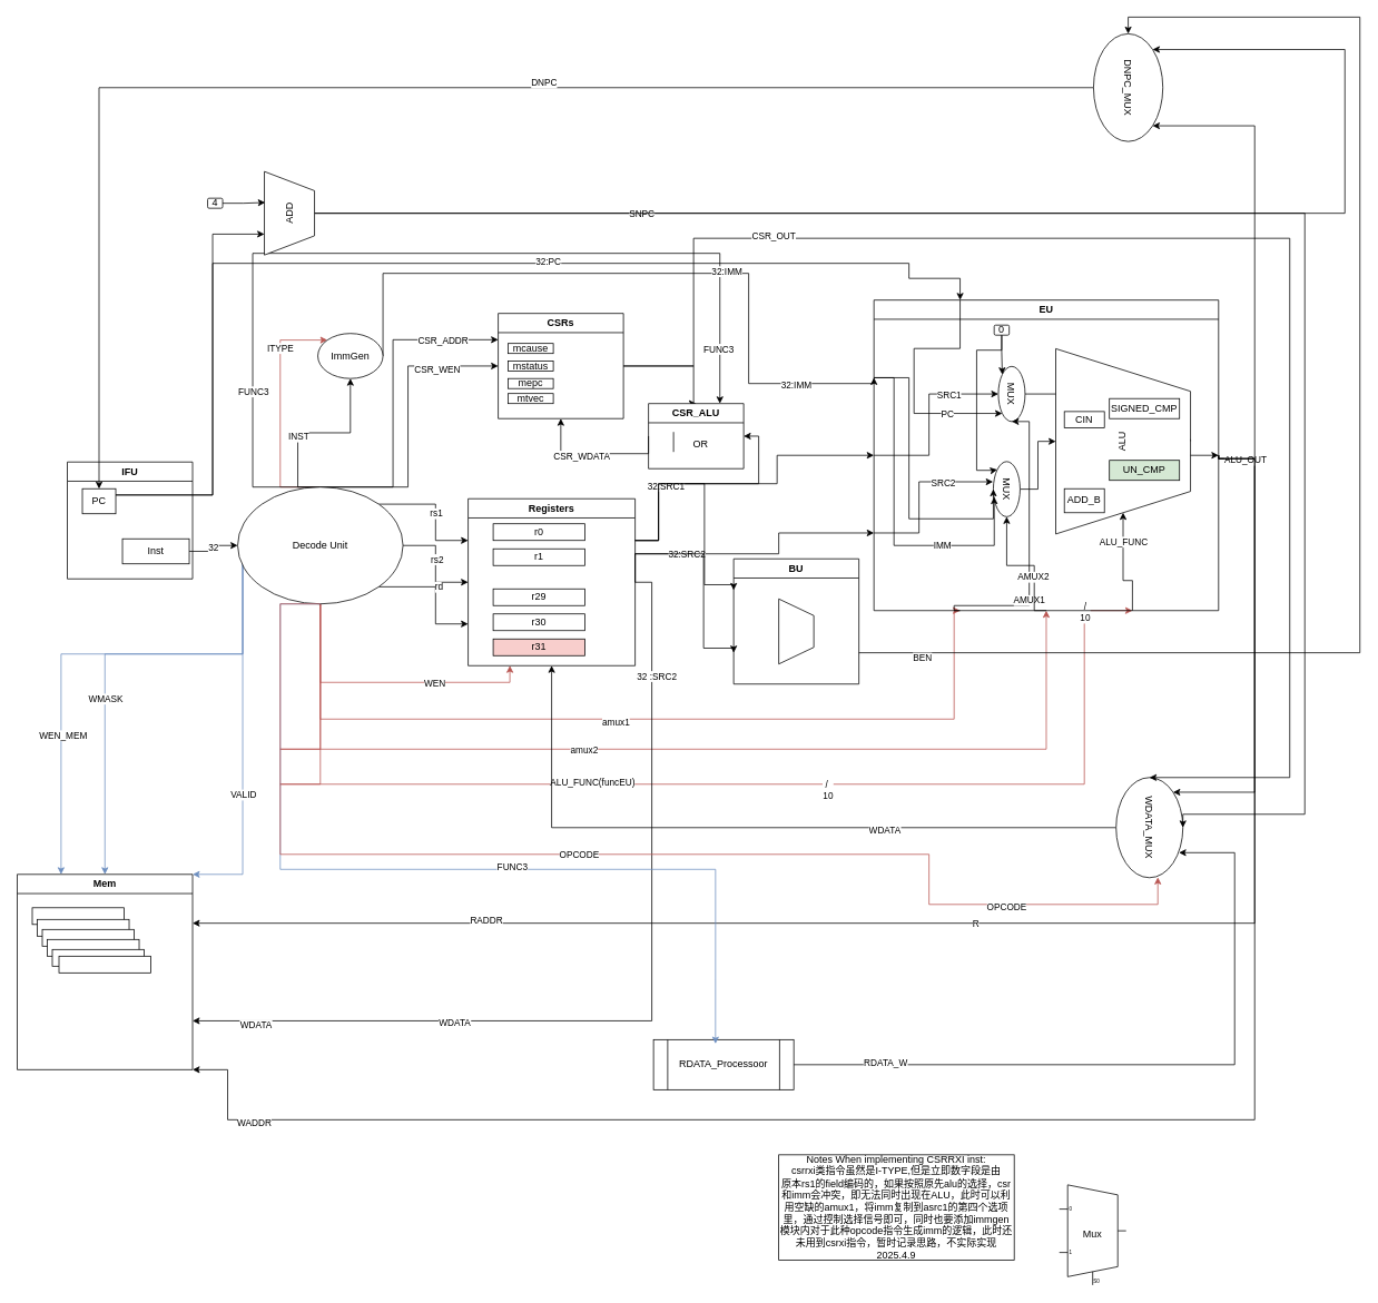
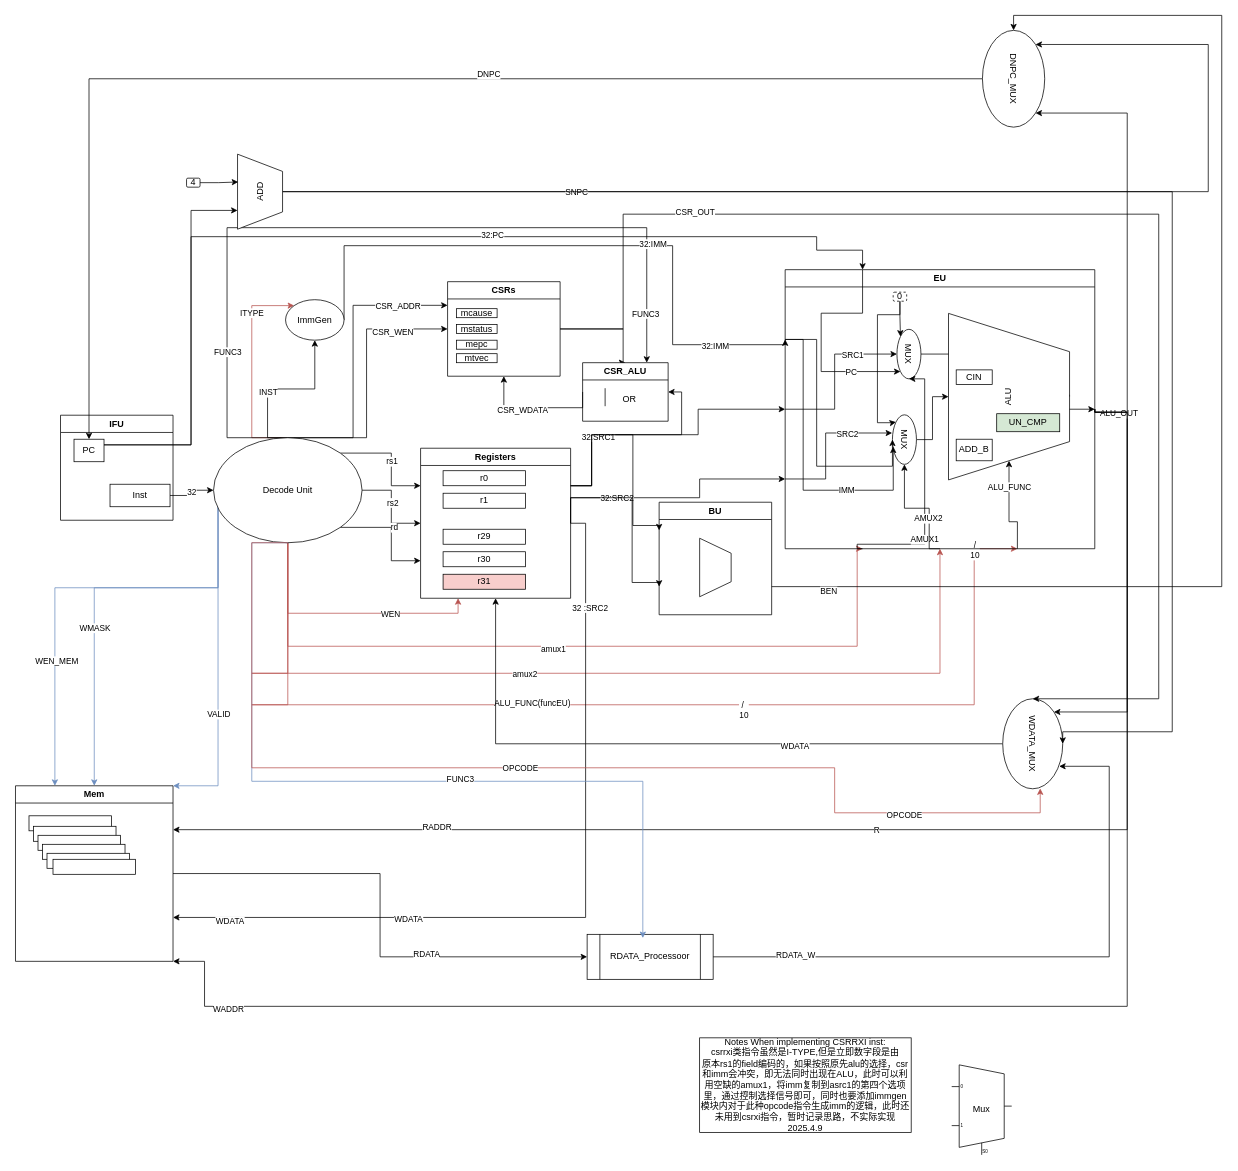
- <mxCell id="84" value="0" style="rounded=1;whiteSpace=wrap;html=1;" parent="78" vertex="1"><mxGeometry x="144" y="30" width="18" height="12" as="geometry" /></mxCell>
+ <mxCell id="84" value="0" style="rounded=1;whiteSpace=wrap;html=1;dashed=1;" parent="78" vertex="1"><mxGeometry x="144" y="30" width="18" height="12" as="geometry" /></mxCell>
- <mxCell id="105" value="SIGNED_CMP" style="rounded=0;whiteSpace=wrap;html=1;" parent="78" vertex="1"><mxGeometry x="282" y="118" width="84" height="24" as="geometry" /></mxCell>
+ <mxCell id="41" style="edgeStyle=orthogonalEdgeStyle;rounded=0;orthogonalLoop=1;jettySize=auto;html=1;exitX=1;exitY=0.5;exitDx=0;exitDy=0;entryX=0;entryY=0.5;entryDx=0;entryDy=0;" parent="1" source="45" target="123" edge="1"><mxGeometry relative="1" as="geometry"><mxPoint x="716" y="1287" as="targetPoint" /></mxGeometry></mxCell>
+ <mxCell id="42" value="RDATA" style="edgeLabel;html=1;align=center;verticalAlign=middle;resizable=0;points=[];" parent="41" vertex="1" connectable="0"><mxGeometry x="0.351" y="4" relative="1" as="geometry"><mxPoint as="offset" /></mxGeometry></mxCell>
